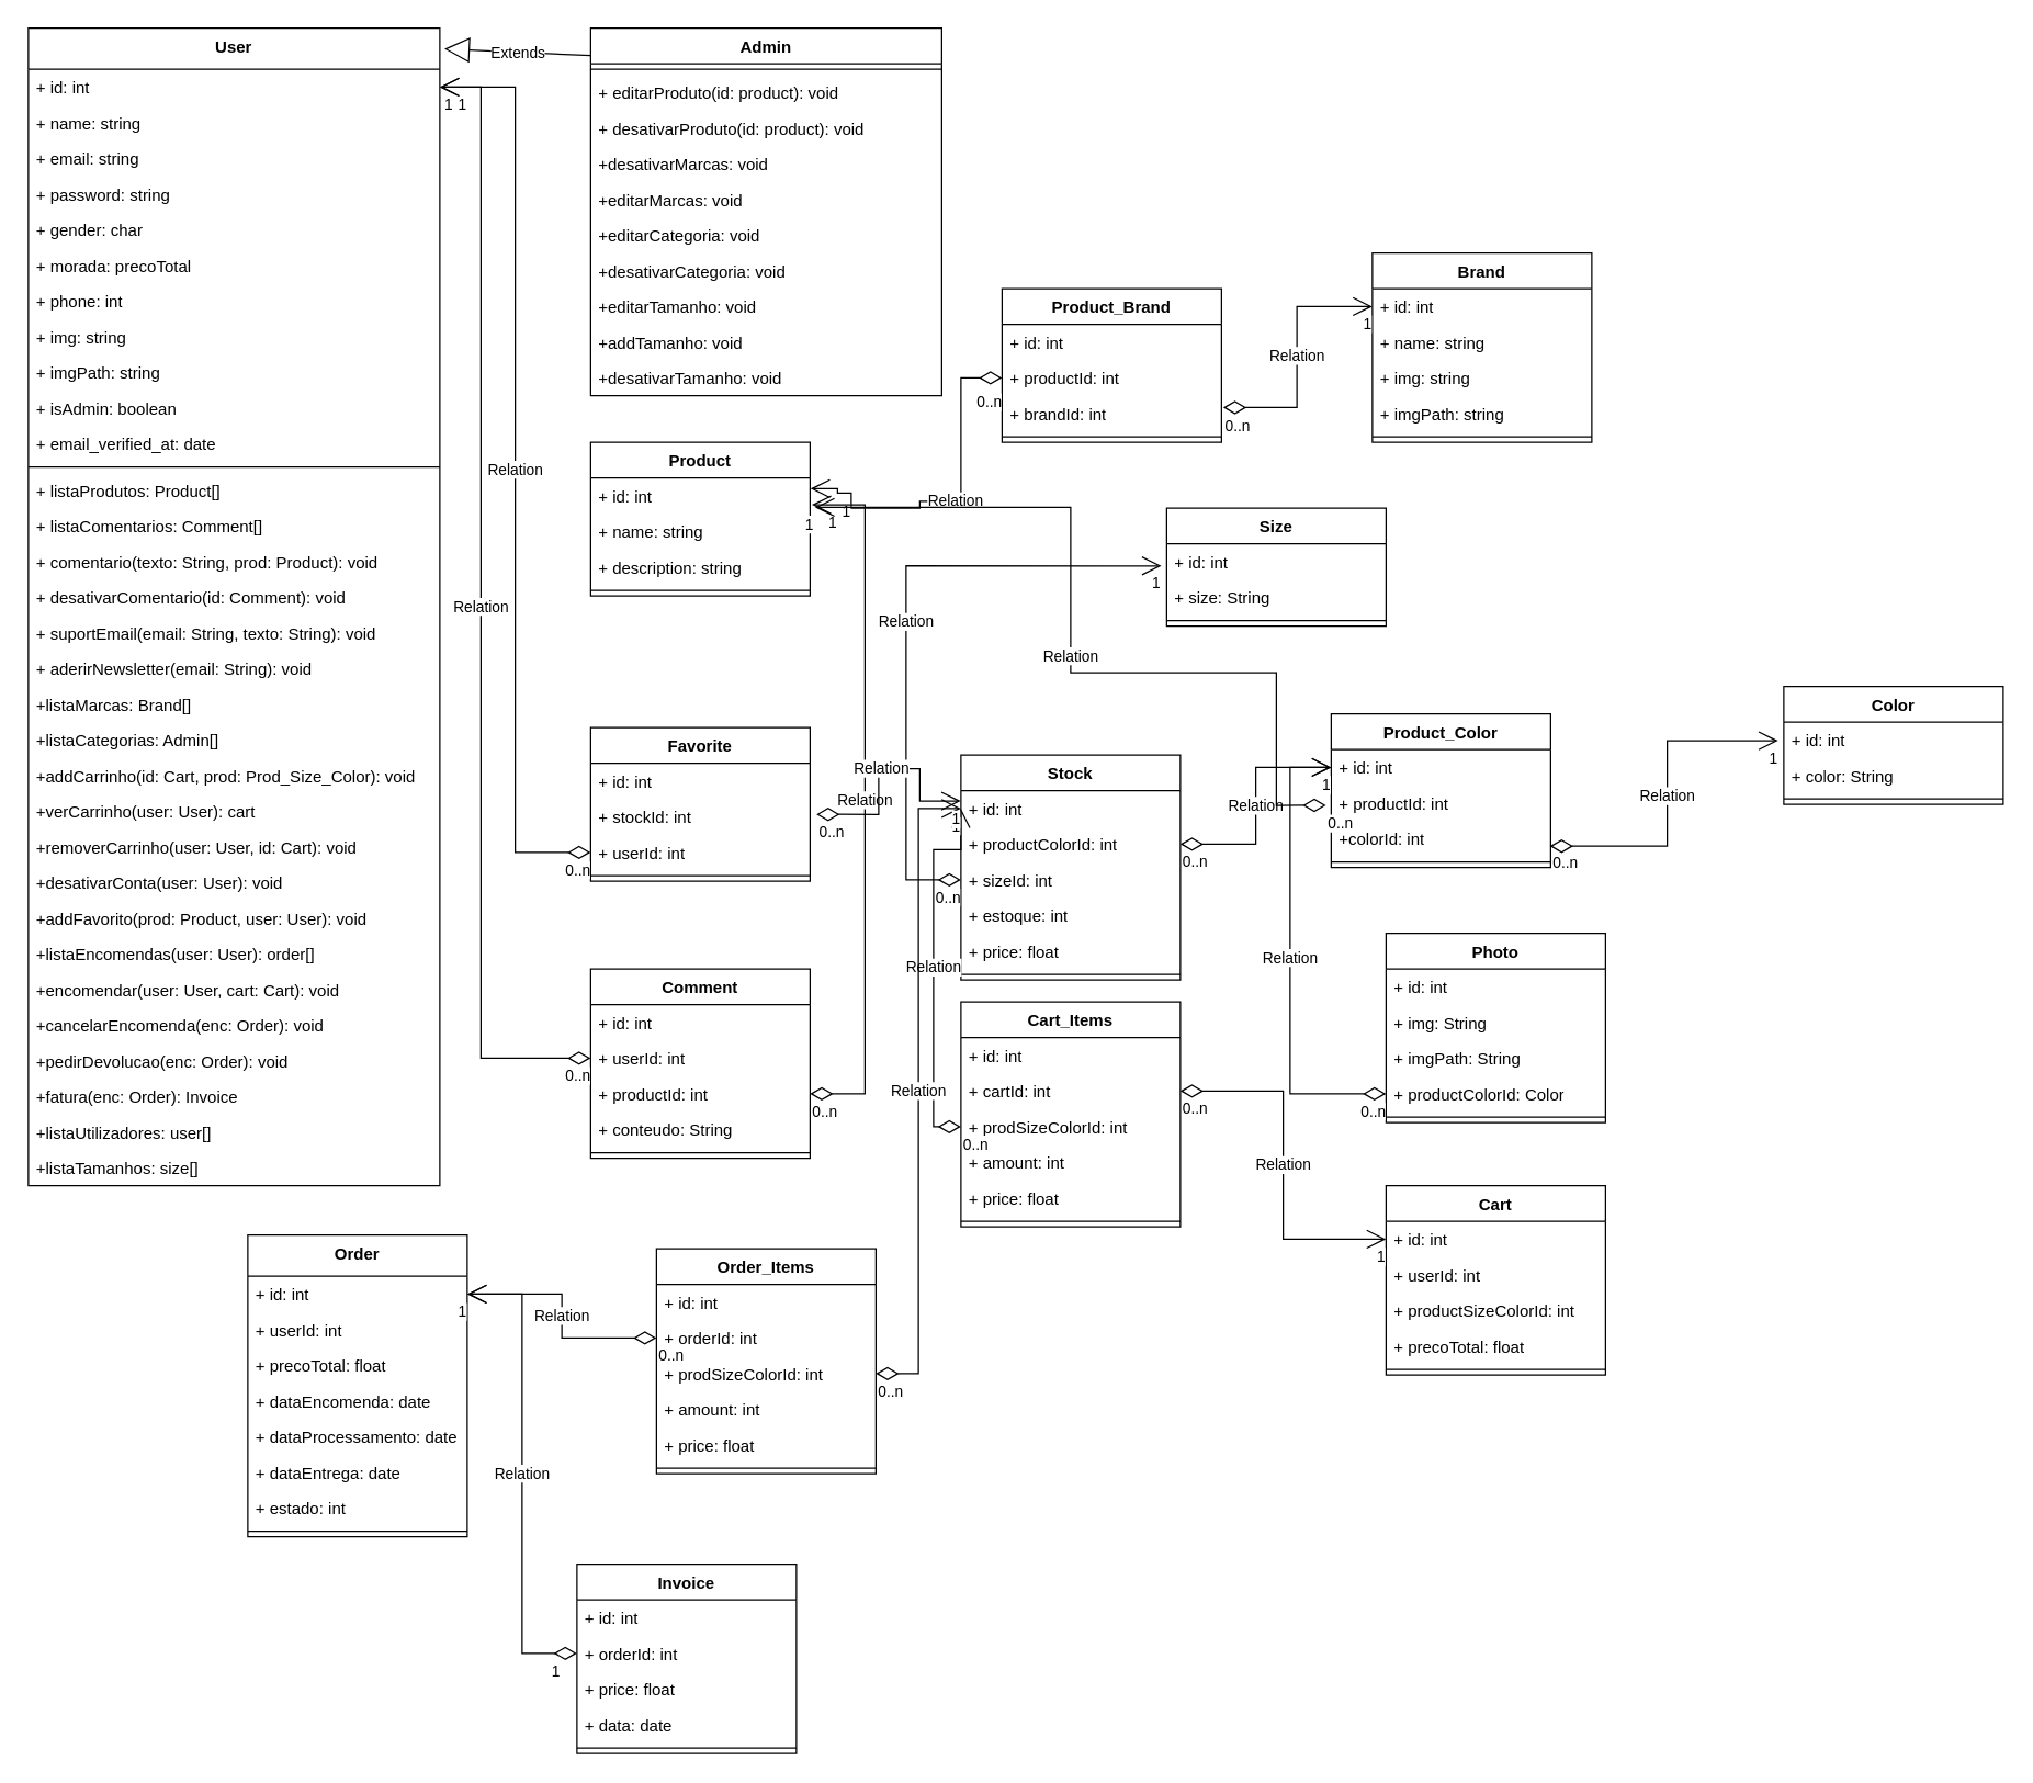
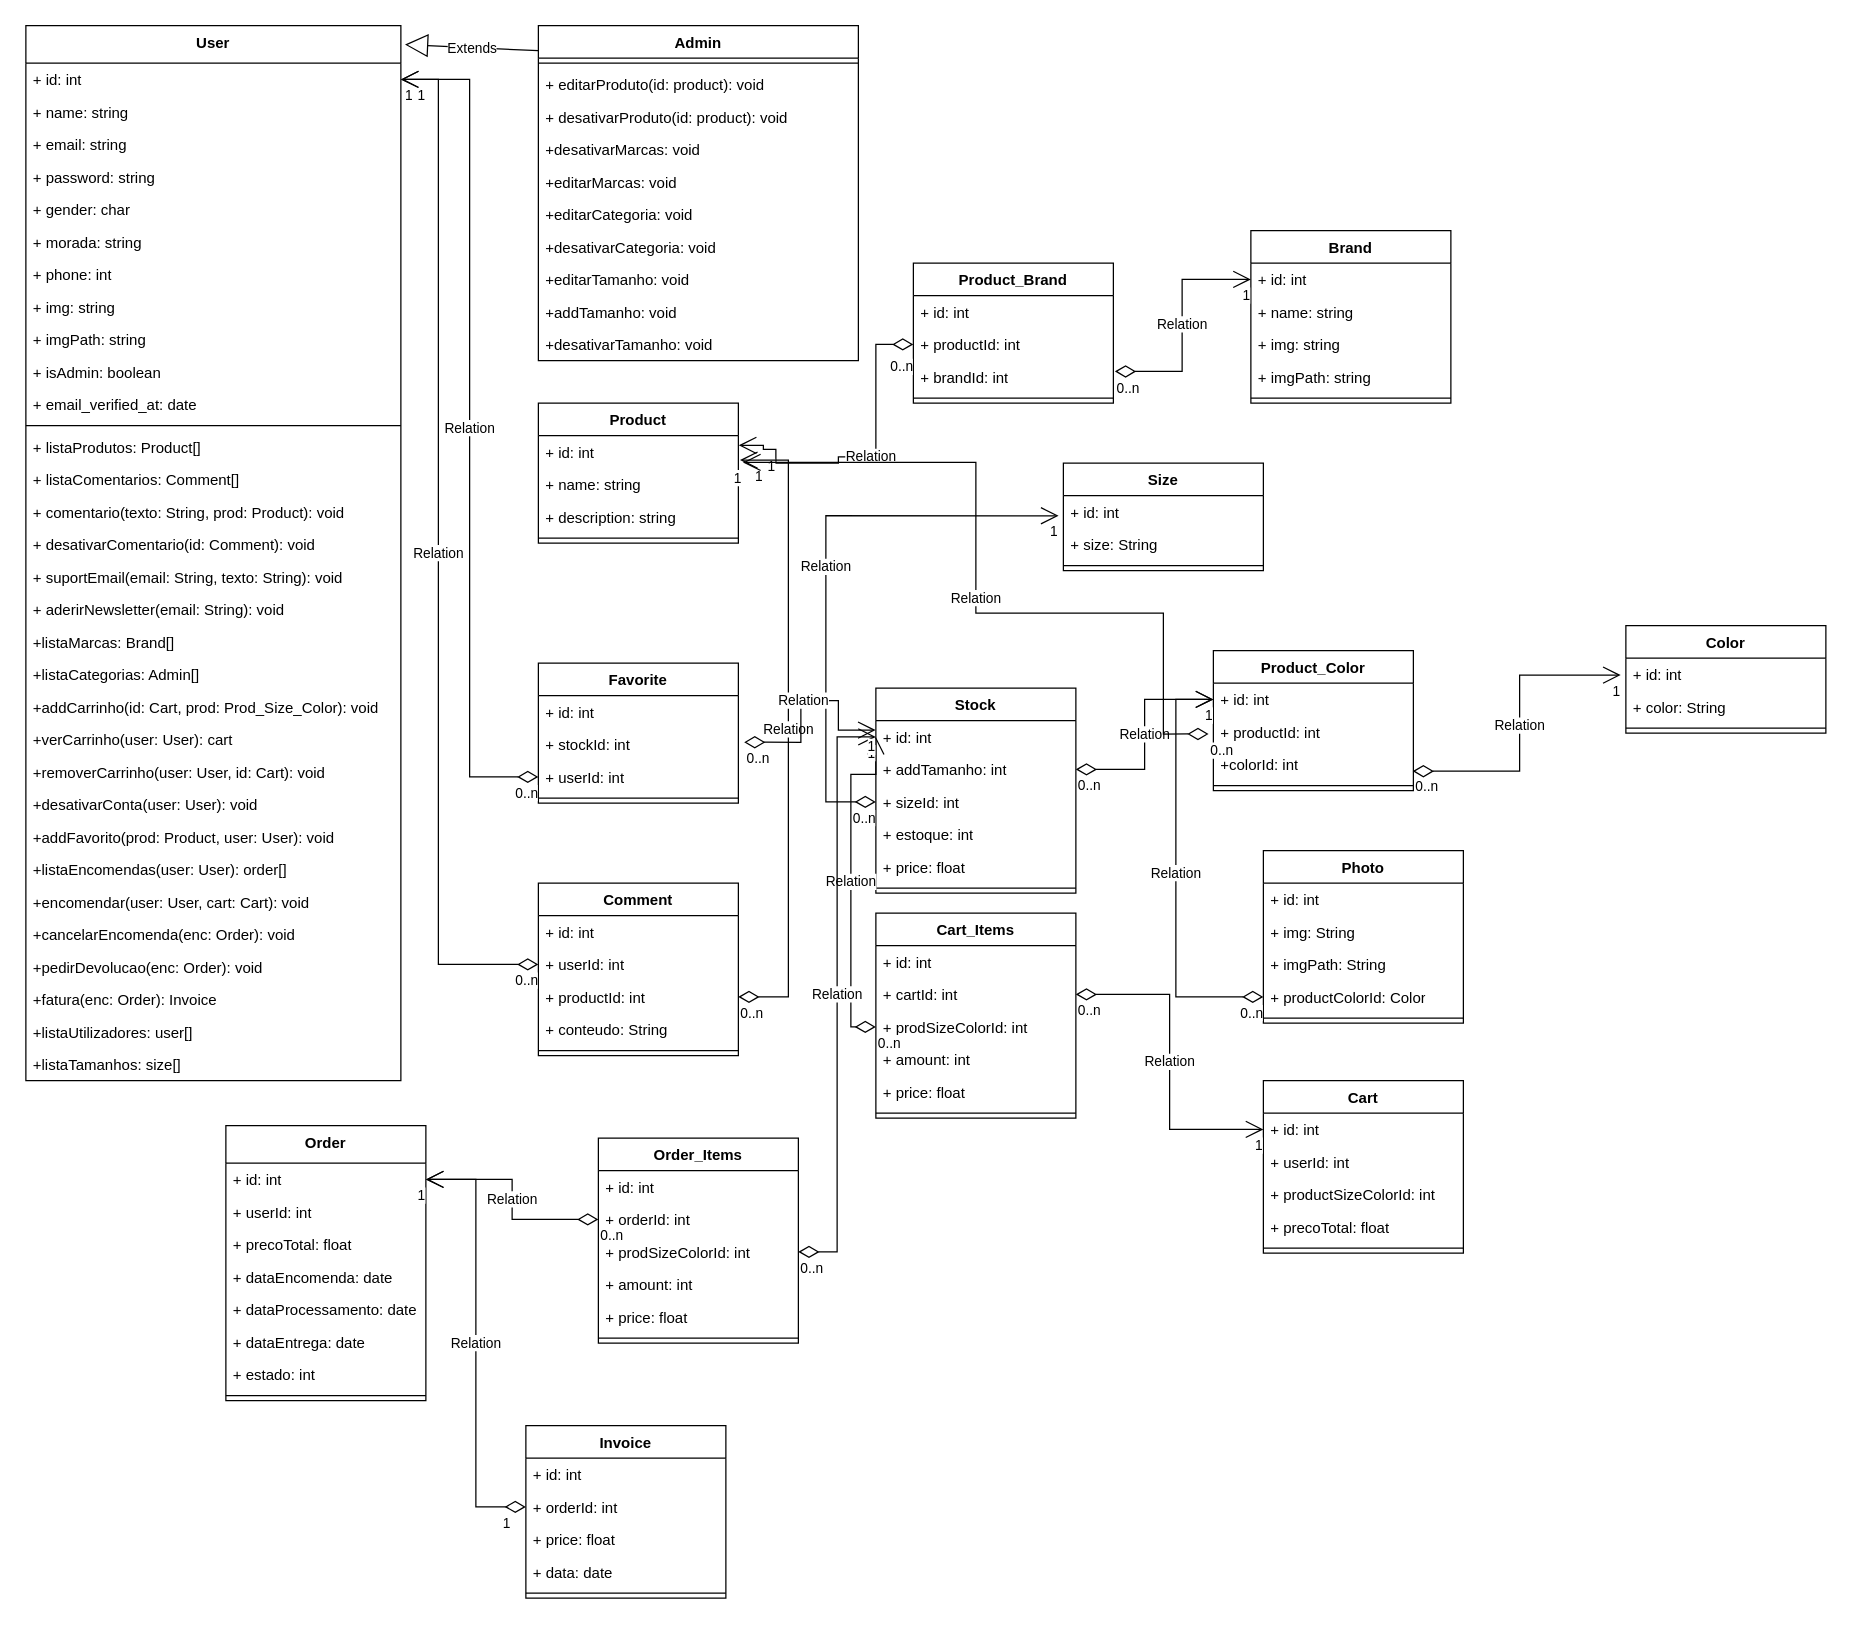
- <mxCell id="8" value="+ morada: precoTotal" style="text;strokeColor=none;fillColor=none;align=left;verticalAlign=top;spacingLeft=4;spacingRight=4;overflow=hidden;rotatable=0;points=[[0,0.5],[1,0.5]];portConstraint=eastwest;whiteSpace=wrap;html=1;" parent="2" vertex="1"><mxGeometry y="160" width="300" height="26" as="geometry" /></mxCell>
+ <mxCell id="8" value="+ morada: string" style="text;strokeColor=none;fillColor=none;align=left;verticalAlign=top;spacingLeft=4;spacingRight=4;overflow=hidden;rotatable=0;points=[[0,0.5],[1,0.5]];portConstraint=eastwest;whiteSpace=wrap;html=1;" parent="2" vertex="1"><mxGeometry y="160" width="300" height="26" as="geometry" /></mxCell>
- <mxCell id="122" value="+ productColorId: int" style="text;strokeColor=none;fillColor=none;align=left;verticalAlign=top;spacingLeft=4;spacingRight=4;overflow=hidden;rotatable=0;points=[[0,0.5],[1,0.5]];portConstraint=eastwest;whiteSpace=wrap;html=1;" parent="120" vertex="1"><mxGeometry y="52" width="160" height="26" as="geometry" /></mxCell>
+ <mxCell id="122" value="+ addTamanho: int" style="text;strokeColor=none;fillColor=none;align=left;verticalAlign=top;spacingLeft=4;spacingRight=4;overflow=hidden;rotatable=0;points=[[0,0.5],[1,0.5]];portConstraint=eastwest;whiteSpace=wrap;html=1;" parent="120" vertex="1"><mxGeometry y="52" width="160" height="26" as="geometry" /></mxCell>
